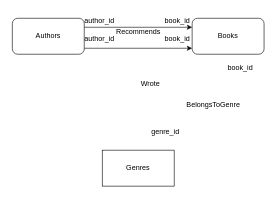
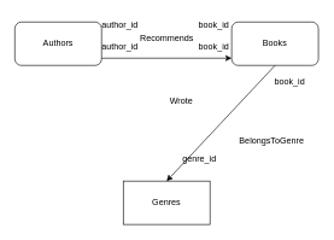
- <mxCell id="13" value="" style="endArrow=classic;html=1;rounded=0;exitX=1;exitY=0.25;exitDx=0;exitDy=0;entryX=0;entryY=0.25;entryDx=0;entryDy=0;" edge="1" parent="1" source="2" target="4"><mxGeometry width="50" height="50" relative="1" as="geometry"><mxPoint x="330" y="330" as="sourcePoint" /><mxPoint x="380" y="280" as="targetPoint" /></mxGeometry></mxCell>
- <mxCell id="8" value="BelongsToGenre" style="text;html=1;align=center;verticalAlign=middle;resizable=0;points=[];autosize=1;strokeColor=none;fillColor=none;" vertex="1" parent="1"><mxGeometry x="300" y="160" width="110" height="30" as="geometry" /></mxCell>
+ <mxCell id="8" value="BelongsToGenre" style="text;html=1;align=center;verticalAlign=middle;resizable=0;points=[];autosize=1;strokeColor=none;fillColor=none;" vertex="1" parent="1"><mxGeometry x="320" y="180" width="110" height="30" as="geometry" /></mxCell>
+ <mxCell id="5" value="" style="endArrow=classic;html=1;rounded=0;exitX=0.5;exitY=1;exitDx=0;exitDy=0;entryX=0.5;entryY=0;entryDx=0;entryDy=0;" edge="1" parent="1" source="4" target="3"><mxGeometry width="50" height="50" relative="1" as="geometry"><mxPoint x="340" y="330" as="sourcePoint" /><mxPoint x="390" y="280" as="targetPoint" /></mxGeometry></mxCell>
